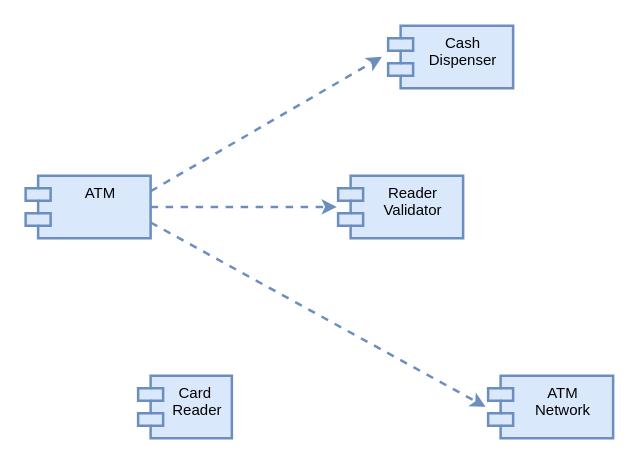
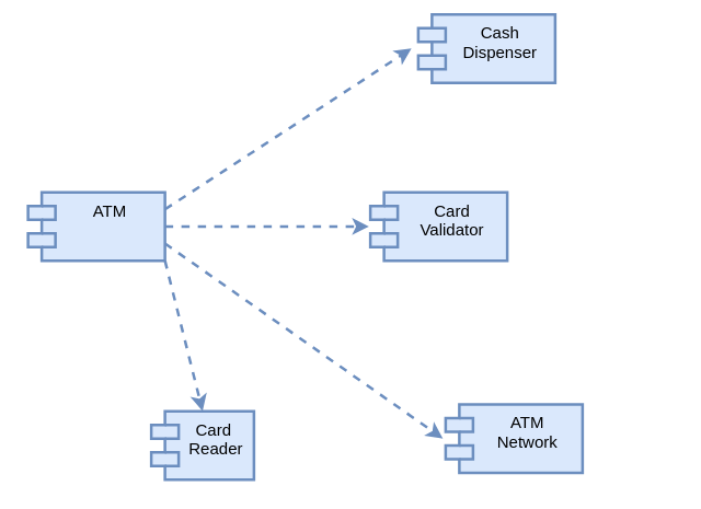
- <mxCell id="3" value="Cash&#10;Dispenser" style="shape=module;align=left;spacingLeft=20;align=center;verticalAlign=top;fillColor=#dae8fc;strokeColor=#6c8ebf;strokeWidth=2;" vertex="1" parent="1"><mxGeometry x="310" y="20" width="100" height="50" as="geometry" /></mxCell>
+ <mxCell id="3" value="Cash&#10;Dispenser" style="shape=module;align=left;spacingLeft=20;align=center;verticalAlign=top;fillColor=#dae8fc;strokeColor=#6c8ebf;strokeWidth=2;" vertex="1" parent="1"><mxGeometry x="305" y="10" width="100" height="50" as="geometry" /></mxCell>
- <mxCell id="4" value="Reader&#10;Validator" style="shape=module;align=left;spacingLeft=20;align=center;verticalAlign=top;fillColor=#dae8fc;strokeColor=#6c8ebf;strokeWidth=2;" vertex="1" parent="1"><mxGeometry x="270" y="140" width="100" height="50" as="geometry" /></mxCell>
+ <mxCell id="4" value="Card&#10;Validator" style="shape=module;align=left;spacingLeft=20;align=center;verticalAlign=top;fillColor=#dae8fc;strokeColor=#6c8ebf;strokeWidth=2;" vertex="1" parent="1"><mxGeometry x="270" y="140" width="100" height="50" as="geometry" /></mxCell>
+ <mxCell id="8" value="" style="endArrow=classic;html=1;rounded=0;exitX=1;exitY=1;exitDx=0;exitDy=0;entryX=0.5;entryY=0;entryDx=0;entryDy=0;endFill=1;dashed=1;fillColor=#dae8fc;strokeColor=#6c8ebf;strokeWidth=2;" edge="1" parent="1" source="2" target="6"><mxGeometry relative="1" as="geometry"><mxPoint x="130" y="175" as="sourcePoint" /><mxPoint x="279" y="175" as="targetPoint" /></mxGeometry></mxCell>
- <mxCell id="5" value="ATM&#10;Network" style="shape=module;align=left;spacingLeft=20;align=center;verticalAlign=top;fillColor=#dae8fc;strokeColor=#6c8ebf;strokeWidth=2;" vertex="1" parent="1"><mxGeometry x="390" y="300" width="100" height="50" as="geometry" /></mxCell>
+ <mxCell id="5" value="ATM&#10;Network" style="shape=module;align=left;spacingLeft=20;align=center;verticalAlign=top;fillColor=#dae8fc;strokeColor=#6c8ebf;strokeWidth=2;" vertex="1" parent="1"><mxGeometry x="325" y="295" width="100" height="50" as="geometry" /></mxCell>
